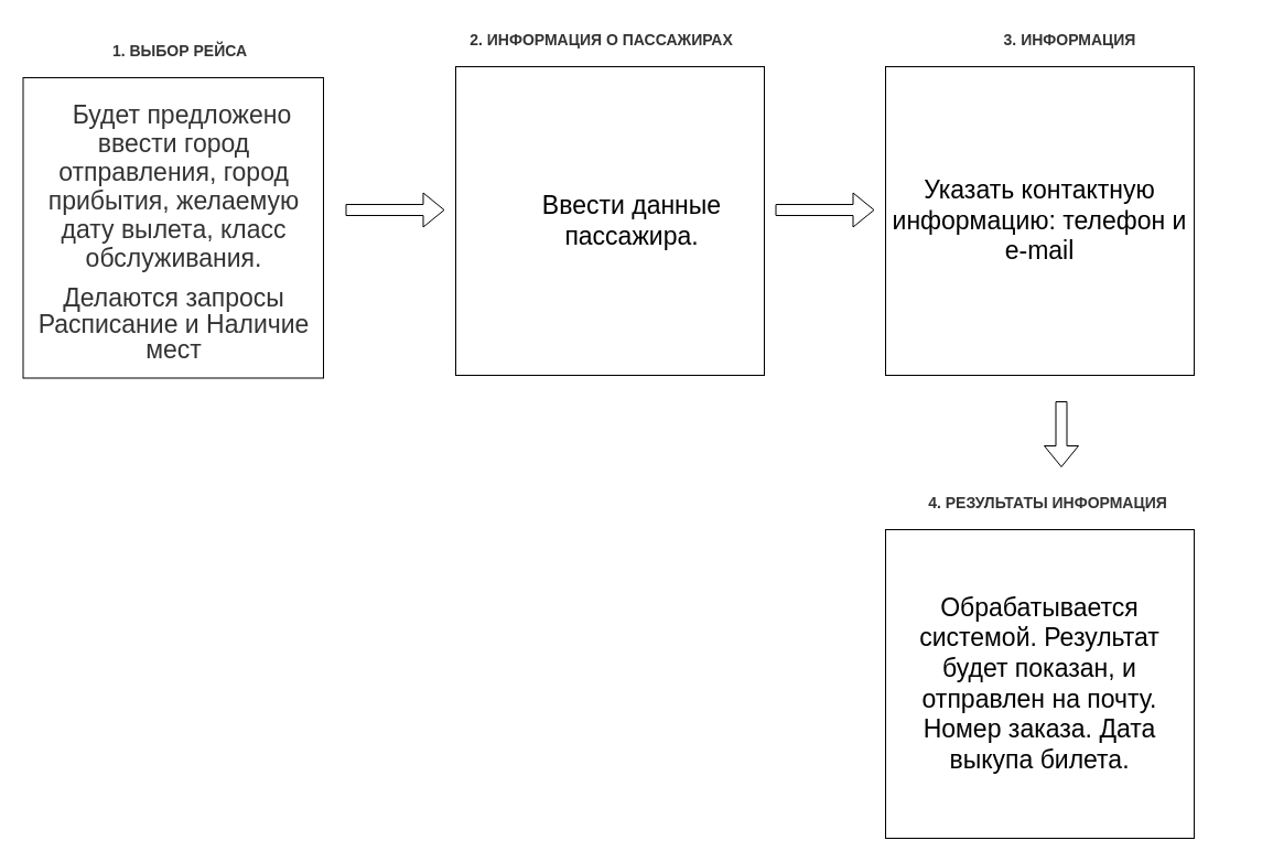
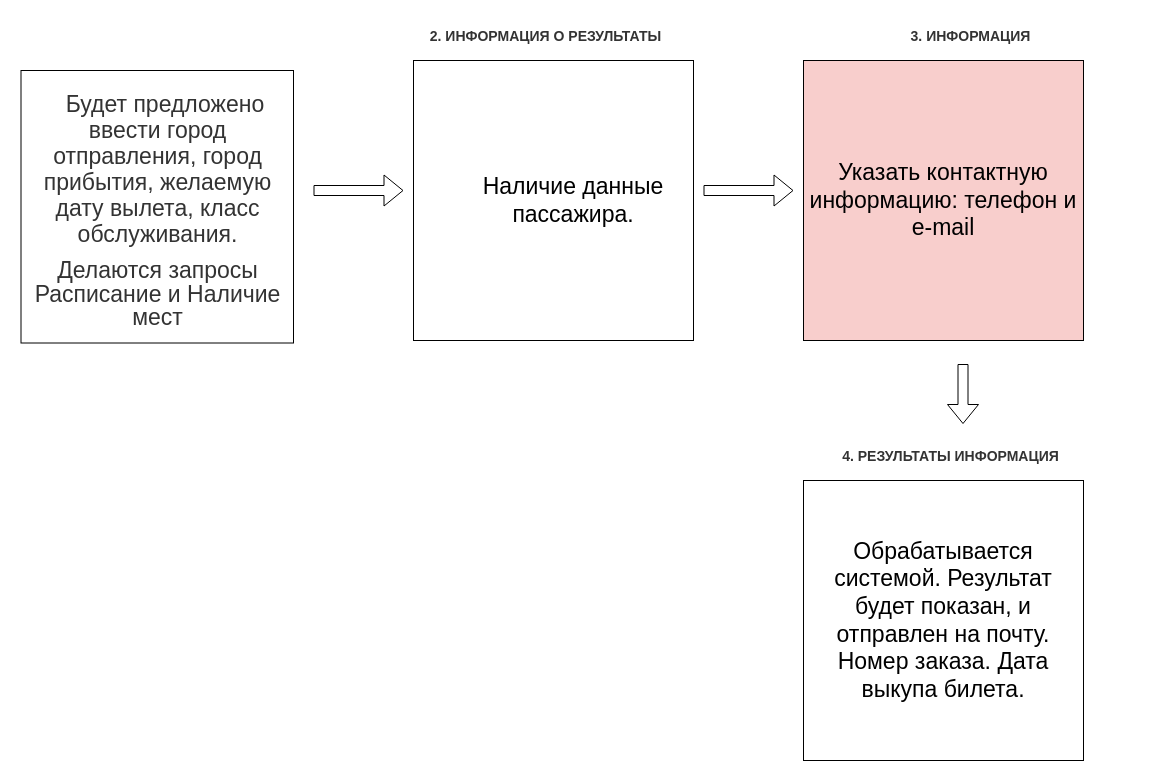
- <mxCell id="5" value="&lt;h3 style=&quot;font-variant-numeric: normal; font-variant-east-asian: normal; font-stretch: normal; font-size: 14px; line-height: 20px; font-family: Arial, sans-serif; color: rgb(51, 51, 51); background-color: rgba(255, 255, 255, 0.8); margin: 10px 0px; text-rendering: optimizelegibility; text-align: justify; text-indent: 15px;&quot;&gt;2. ИНФОРМАЦИЯ О ПАССАЖИРАХ&lt;/h3&gt;" style="text;html=1;strokeColor=none;fillColor=none;align=center;verticalAlign=middle;whiteSpace=wrap;rounded=0;fontSize=23;fontStyle=1" vertex="1" parent="1"><mxGeometry x="383" y="20" width="310" height="30" as="geometry" /></mxCell>
+ <mxCell id="5" value="&lt;h3 style=&quot;font-variant-numeric: normal; font-variant-east-asian: normal; font-stretch: normal; font-size: 14px; line-height: 20px; font-family: Arial, sans-serif; color: rgb(51, 51, 51); background-color: rgba(255, 255, 255, 0.8); margin: 10px 0px; text-rendering: optimizelegibility; text-align: justify; text-indent: 15px;&quot;&gt;2. ИНФОРМАЦИЯ О РЕЗУЛЬТАТЫ&lt;/h3&gt;" style="text;html=1;strokeColor=none;fillColor=none;align=center;verticalAlign=middle;whiteSpace=wrap;rounded=0;fontSize=23;fontStyle=1" vertex="1" parent="1"><mxGeometry x="383" y="20" width="310" height="30" as="geometry" /></mxCell>
- <mxCell id="3" value="&lt;h3 style=&quot;font-variant-numeric: normal; font-variant-east-asian: normal; font-stretch: normal; font-size: 14px; line-height: 20px; font-family: Arial, sans-serif; color: rgb(51, 51, 51); background-color: rgba(255, 255, 255, 0.8); margin: 10px 0px; text-rendering: optimizelegibility; text-align: justify; text-indent: 15px;&quot;&gt;1. ВЫБОР РЕЙСА&lt;/h3&gt;" style="text;html=1;strokeColor=none;fillColor=none;align=center;verticalAlign=middle;whiteSpace=wrap;rounded=0;fontStyle=0;fontSize=20;" vertex="1" parent="1"><mxGeometry x="83" y="30" width="145" height="30" as="geometry" /></mxCell>
- <mxCell id="4" value="&lt;blockquote style=&quot;margin: 0 0 0 40px; border: none; padding: 0px;&quot;&gt;Ввести данные пассажира.&lt;/blockquote&gt;" style="whiteSpace=wrap;html=1;aspect=fixed;fontSize=23;align=center;verticalAlign=middle;" vertex="1" parent="1"><mxGeometry x="413" y="60" width="280" height="280" as="geometry" /></mxCell>
+ <mxCell id="4" value="&lt;blockquote style=&quot;margin: 0 0 0 40px; border: none; padding: 0px;&quot;&gt;Наличие данные пассажира.&lt;/blockquote&gt;" style="whiteSpace=wrap;html=1;aspect=fixed;fontSize=23;align=center;verticalAlign=middle;" vertex="1" parent="1"><mxGeometry x="413" y="60" width="280" height="280" as="geometry" /></mxCell>
- <mxCell id="8" value="&lt;div style=&quot;&quot;&gt;&lt;span style=&quot;background-color: initial;&quot;&gt;Указать контактную информацию: телефон и е-mail&lt;/span&gt;&lt;/div&gt;" style="whiteSpace=wrap;html=1;aspect=fixed;fontSize=23;align=center;" vertex="1" parent="1"><mxGeometry x="803" y="60" width="280" height="280" as="geometry" /></mxCell>
+ <mxCell id="8" value="&lt;div style=&quot;&quot;&gt;&lt;span style=&quot;background-color: initial;&quot;&gt;Указать контактную информацию: телефон и е-mail&lt;/span&gt;&lt;/div&gt;" style="whiteSpace=wrap;html=1;aspect=fixed;fontSize=23;align=center;fillColor=#f8cecc;" vertex="1" parent="1"><mxGeometry x="803" y="60" width="280" height="280" as="geometry" /></mxCell>
